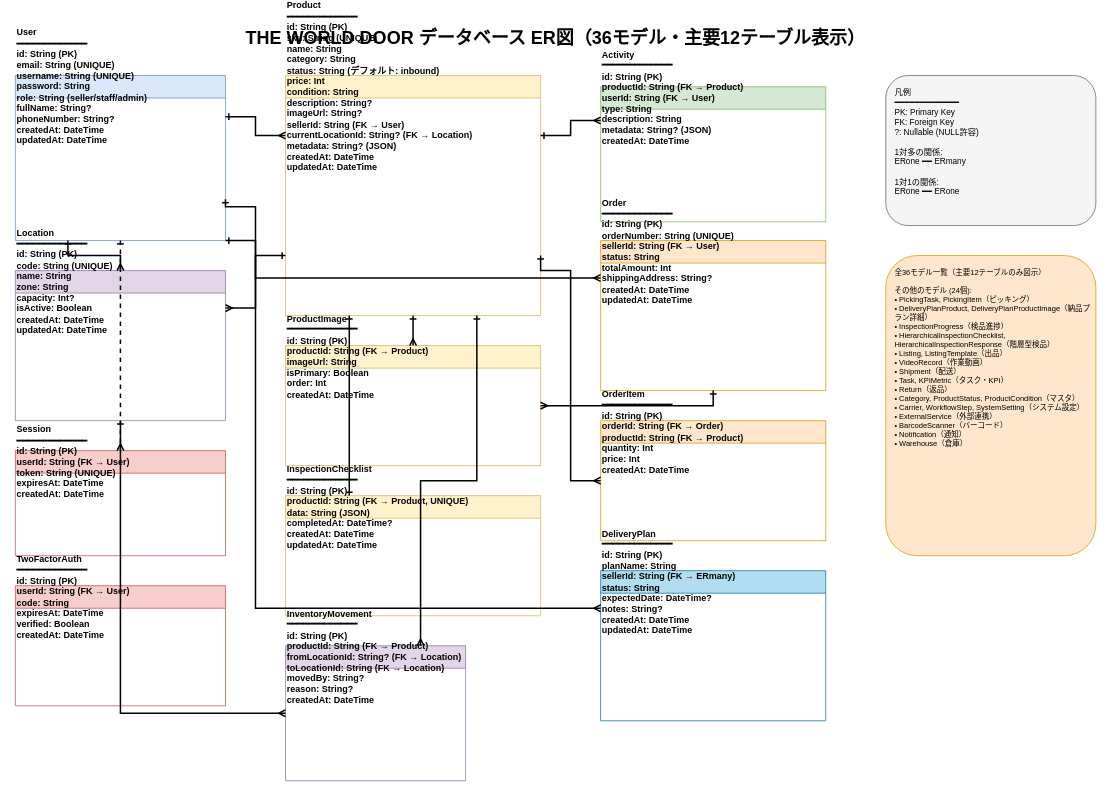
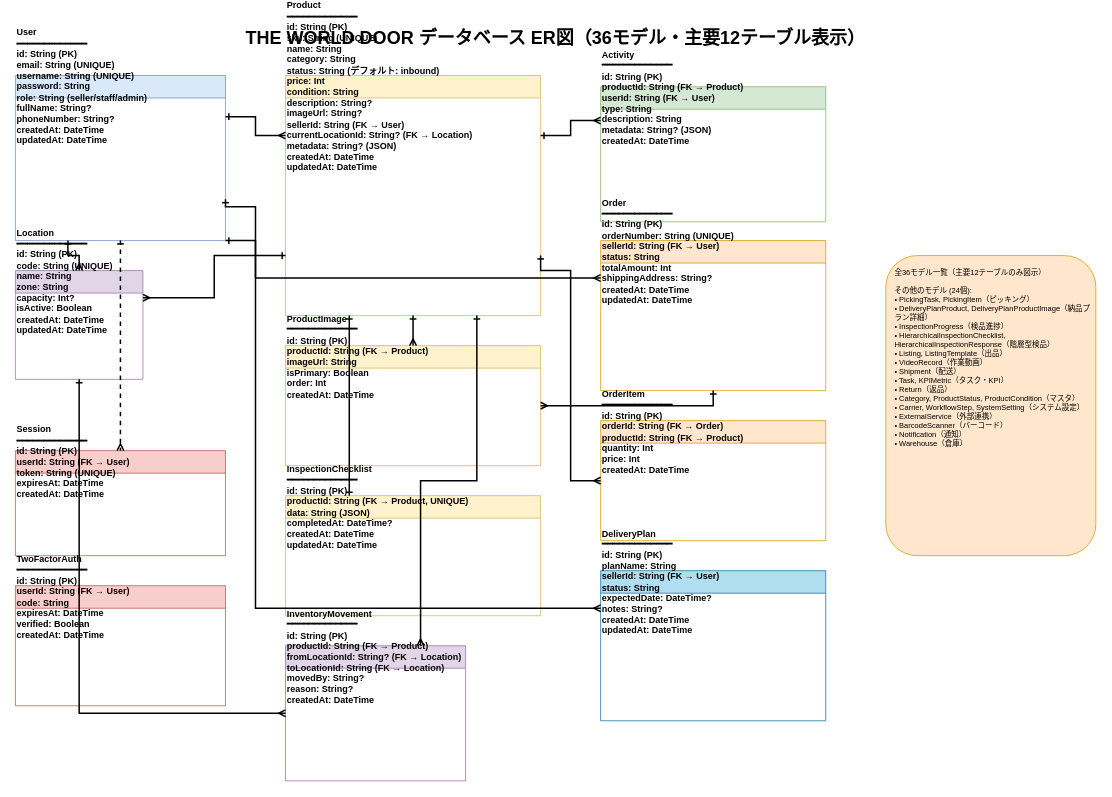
- <mxCell id="28" value="凡例&#10;━━━━━━━━━━━━━&#10;PK: Primary Key&#10;FK: Foreign Key&#10;?: Nullable (NULL許容)&#10;&#10;1対多の関係:&#10;ERone ━━ ERmany&#10;&#10;1対1の関係:&#10;ERone ━━ ERone" style="text;html=1;strokeColor=#666666;fillColor=#f5f5f5;align=left;verticalAlign=top;whiteSpace=wrap;rounded=1;fontSize=11;spacingLeft=10;spacingTop=10;" vertex="1" parent="1"><mxGeometry x="1180" y="90" width="280" height="200" as="geometry" /></mxCell>
- <mxCell id="6" value="Location&#10;━━━━━━━━━━━━━&#10;id: String (PK)&#10;code: String (UNIQUE)&#10;name: String&#10;zone: String&#10;capacity: Int?&#10;isActive: Boolean&#10;createdAt: DateTime&#10;updatedAt: DateTime" style="swimlane;fontStyle=1;childLayout=stackLayout;horizontal=1;startSize=30;horizontalStack=0;resizeParent=1;resizeParentMax=0;resizeLast=0;collapsible=1;marginBottom=0;whiteSpace=wrap;html=1;fillColor=#e1d5e7;strokeColor=#9673a6;fontSize=12;align=left;" vertex="1" parent="1"><mxGeometry x="20" y="350" width="280" height="200" as="geometry" /></mxCell>
+ <mxCell id="6" value="Location&#10;━━━━━━━━━━━━━&#10;id: String (PK)&#10;code: String (UNIQUE)&#10;name: String&#10;zone: String&#10;capacity: Int?&#10;isActive: Boolean&#10;createdAt: DateTime&#10;updatedAt: DateTime" style="swimlane;fontStyle=1;childLayout=stackLayout;horizontal=1;startSize=30;horizontalStack=0;resizeParent=1;resizeParentMax=0;resizeLast=0;collapsible=1;marginBottom=0;whiteSpace=wrap;html=1;fillColor=#e1d5e7;strokeColor=#9673a6;fontSize=12;align=left;" vertex="1" parent="1"><mxGeometry x="20" y="350" width="170" height="145" as="geometry" /></mxCell>
- <mxCell id="13" value="DeliveryPlan&#10;━━━━━━━━━━━━━&#10;id: String (PK)&#10;planName: String&#10;sellerId: String (FK → ERmany)&#10;status: String&#10;expectedDate: DateTime?&#10;notes: String?&#10;createdAt: DateTime&#10;updatedAt: DateTime" style="swimlane;fontStyle=1;childLayout=stackLayout;horizontal=1;startSize=30;horizontalStack=0;resizeParent=1;resizeParentMax=0;resizeLast=0;collapsible=1;marginBottom=0;whiteSpace=wrap;html=1;fillColor=#b1ddf0;strokeColor=#10739e;fontSize=12;align=left;" vertex="1" parent="1"><mxGeometry x="800" y="750" width="300" height="200" as="geometry" /></mxCell>
+ <mxCell id="13" value="DeliveryPlan&#10;━━━━━━━━━━━━━&#10;id: String (PK)&#10;planName: String&#10;sellerId: String (FK → User)&#10;status: String&#10;expectedDate: DateTime?&#10;notes: String?&#10;createdAt: DateTime&#10;updatedAt: DateTime" style="swimlane;fontStyle=1;childLayout=stackLayout;horizontal=1;startSize=30;horizontalStack=0;resizeParent=1;resizeParentMax=0;resizeLast=0;collapsible=1;marginBottom=0;whiteSpace=wrap;html=1;fillColor=#b1ddf0;strokeColor=#10739e;fontSize=12;align=left;" vertex="1" parent="1"><mxGeometry x="800" y="750" width="300" height="200" as="geometry" /></mxCell>
